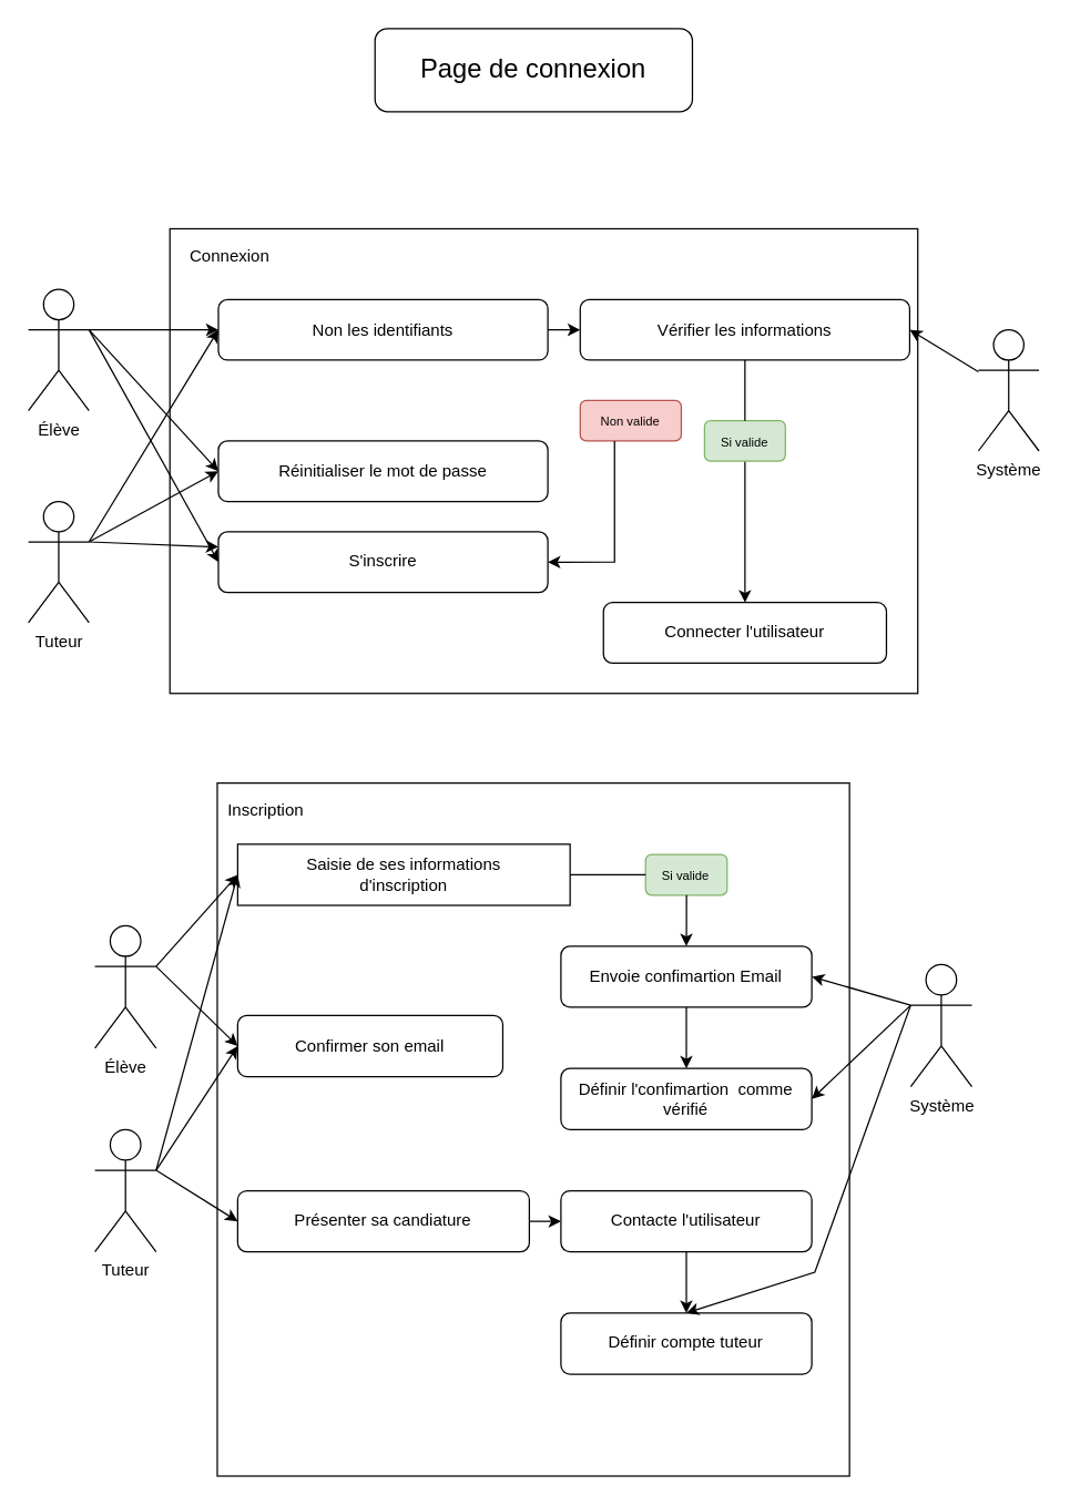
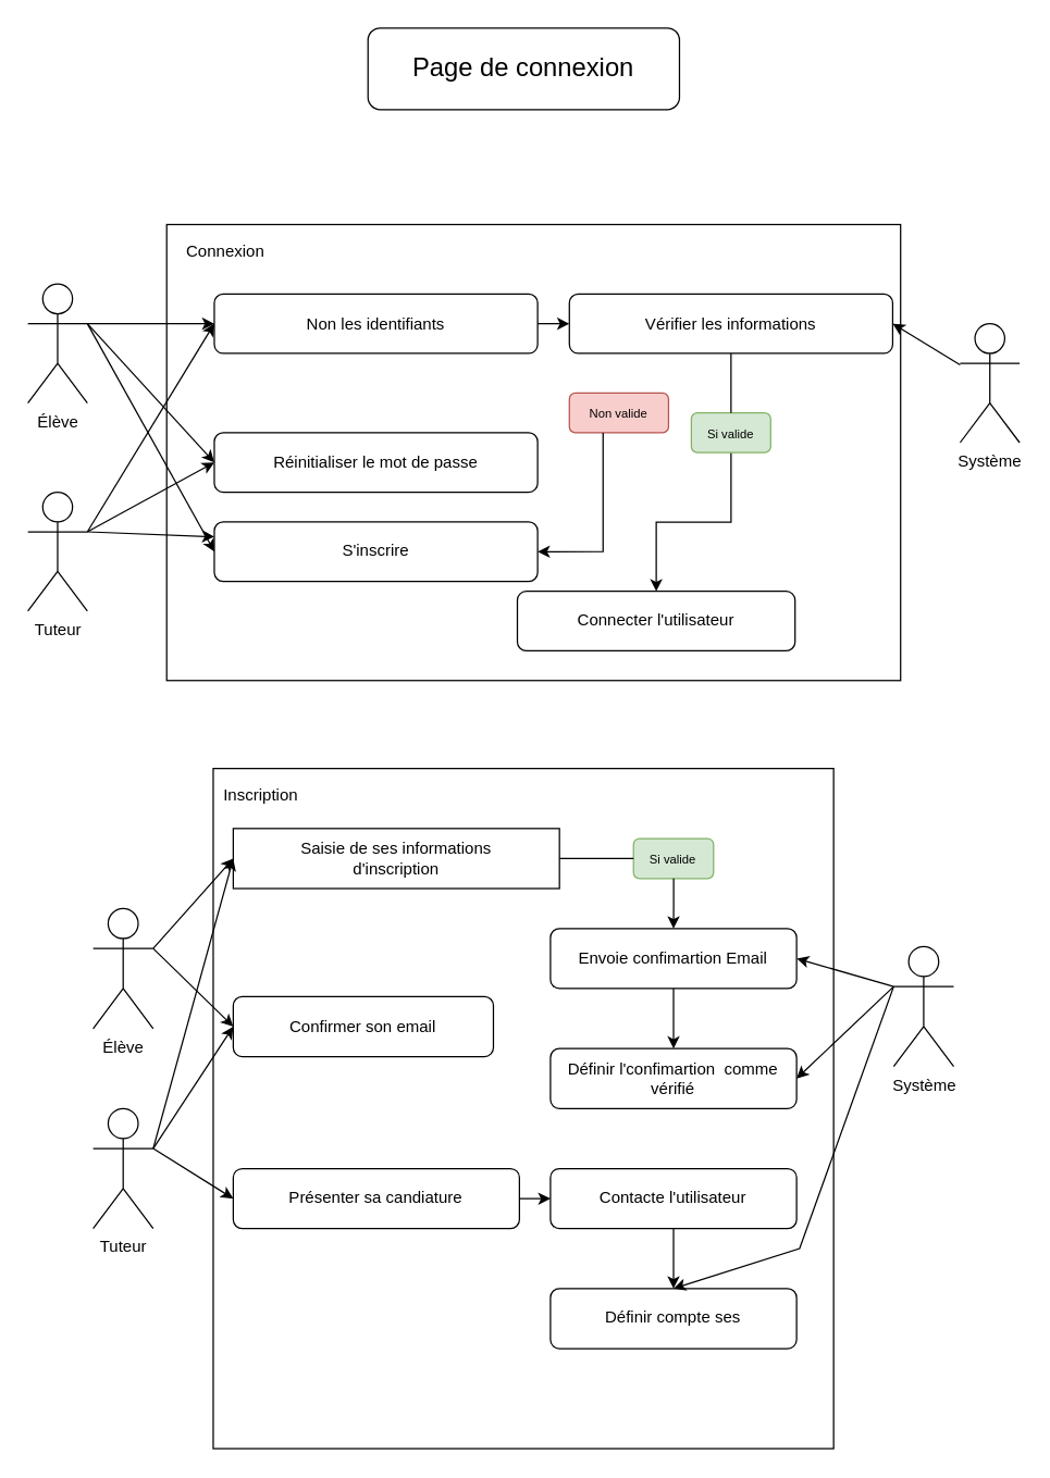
- <mxCell id="15" value="&lt;span&gt;Connecter l'utilisateur&lt;/span&gt;" style="rounded=1;whiteSpace=wrap;html=1;fontFamily=Helvetica;fontSize=12;" parent="3" vertex="1"><mxGeometry x="414.898" y="284.375" width="204.168" height="43.75" as="geometry" /></mxCell>
+ <mxCell id="15" value="&lt;span&gt;Connecter l'utilisateur&lt;/span&gt;" style="rounded=1;whiteSpace=wrap;html=1;fontFamily=Helvetica;fontSize=12;" parent="3" vertex="1"><mxGeometry x="359.898" y="284.375" width="204.168" height="43.75" as="geometry" /></mxCell>
- <mxCell id="49" value="Définir compte tuteur" style="rounded=1;whiteSpace=wrap;html=1;fontFamily=Helvetica;fontSize=12;" parent="27" vertex="1"><mxGeometry x="336.218" y="397.286" width="180.984" height="44.143" as="geometry" /></mxCell>
+ <mxCell id="49" value="Définir compte ses" style="rounded=1;whiteSpace=wrap;html=1;fontFamily=Helvetica;fontSize=12;" parent="27" vertex="1"><mxGeometry x="336.218" y="397.286" width="180.984" height="44.143" as="geometry" /></mxCell>
